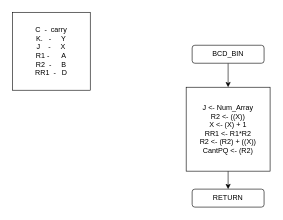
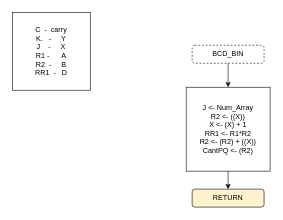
- <mxCell id="4" value="BCD_BIN" style="rounded=1;whiteSpace=wrap;html=1;" vertex="1" parent="1"><mxGeometry x="320" y="75" width="120" height="30" as="geometry" /></mxCell>
+ <mxCell id="4" value="BCD_BIN" style="rounded=1;whiteSpace=wrap;html=1;dashed=1;" vertex="1" parent="1"><mxGeometry x="320" y="75" width="120" height="30" as="geometry" /></mxCell>
- <mxCell id="7" value="RETURN" style="rounded=1;whiteSpace=wrap;html=1;" vertex="1" parent="1"><mxGeometry x="320" y="315" width="120" height="30" as="geometry" /></mxCell>
+ <mxCell id="7" value="RETURN" style="rounded=1;whiteSpace=wrap;html=1;fillColor=#fff2cc;" vertex="1" parent="1"><mxGeometry x="320" y="315" width="120" height="30" as="geometry" /></mxCell>
